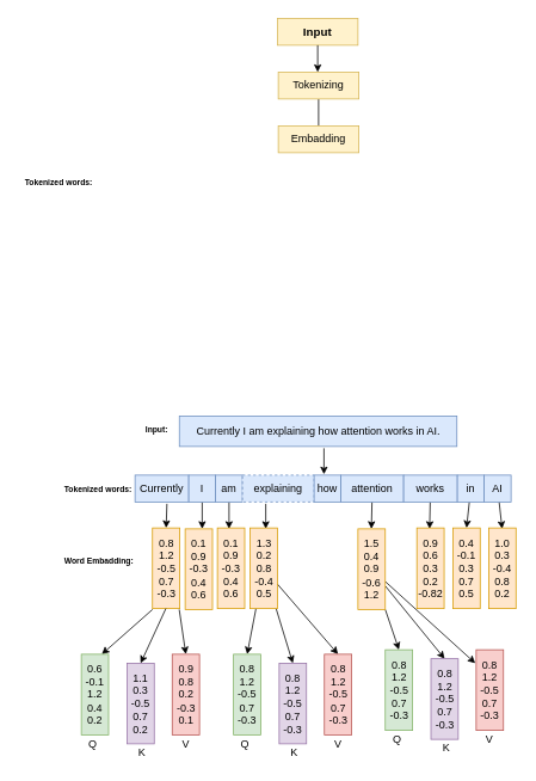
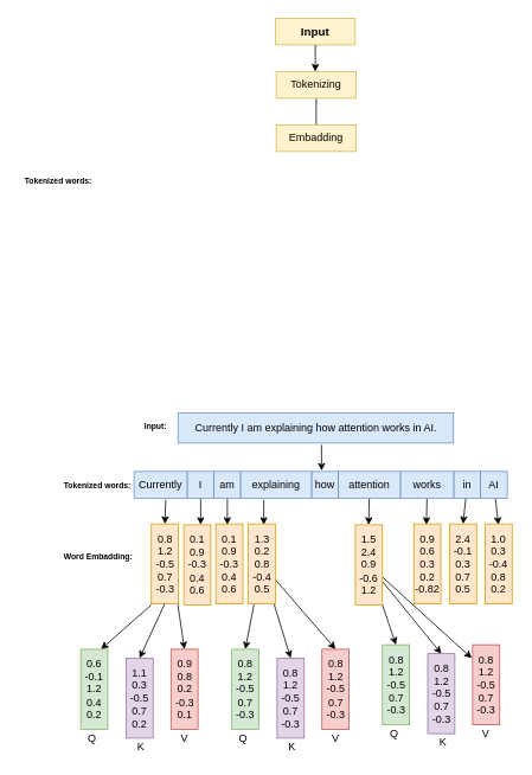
- <mxCell id="12" value="explaining" style="rounded=0;whiteSpace=wrap;html=1;fillColor=#dae8fc;strokeColor=#6c8ebf;dashed=1;" vertex="1" parent="1"><mxGeometry x="270" y="530" width="80" height="30" as="geometry" /></mxCell>
+ <mxCell id="12" value="explaining" style="rounded=0;whiteSpace=wrap;html=1;fillColor=#dae8fc;strokeColor=#6c8ebf;" vertex="1" parent="1"><mxGeometry x="270" y="530" width="80" height="30" as="geometry" /></mxCell>
- <mxCell id="42" value="0.4&lt;div&gt;-0.1&lt;/div&gt;&lt;div&gt;0.3&lt;/div&gt;&lt;div&gt;0.7&lt;/div&gt;&lt;div&gt;0.5&lt;/div&gt;" style="text;html=1;align=center;verticalAlign=middle;whiteSpace=wrap;rounded=0;fillColor=#ffe6cc;strokeColor=#d79b00;" vertex="1" parent="1"><mxGeometry x="505" y="589" width="30.5" height="90" as="geometry" /></mxCell>
+ <mxCell id="42" value="2.4&lt;div&gt;-0.1&lt;/div&gt;&lt;div&gt;0.3&lt;/div&gt;&lt;div&gt;0.7&lt;/div&gt;&lt;div&gt;0.5&lt;/div&gt;" style="text;html=1;align=center;verticalAlign=middle;whiteSpace=wrap;rounded=0;fillColor=#ffe6cc;strokeColor=#d79b00;" vertex="1" parent="1"><mxGeometry x="505" y="589" width="30.5" height="90" as="geometry" /></mxCell>
- <mxCell id="40" value="1.5&lt;div&gt;0.4&lt;/div&gt;&lt;div&gt;0.9&lt;/div&gt;&lt;div&gt;-0.6&lt;/div&gt;&lt;div&gt;1.2&lt;/div&gt;" style="text;html=1;align=center;verticalAlign=middle;whiteSpace=wrap;rounded=0;fillColor=#ffe6cc;strokeColor=#d79b00;" vertex="1" parent="1"><mxGeometry x="399" y="590" width="30.5" height="90" as="geometry" /></mxCell>
+ <mxCell id="40" value="1.5&lt;div&gt;2.4&lt;/div&gt;&lt;div&gt;0.9&lt;/div&gt;&lt;div&gt;-0.6&lt;/div&gt;&lt;div&gt;1.2&lt;/div&gt;" style="text;html=1;align=center;verticalAlign=middle;whiteSpace=wrap;rounded=0;fillColor=#ffe6cc;strokeColor=#d79b00;" vertex="1" parent="1"><mxGeometry x="399" y="590" width="30.5" height="90" as="geometry" /></mxCell>
